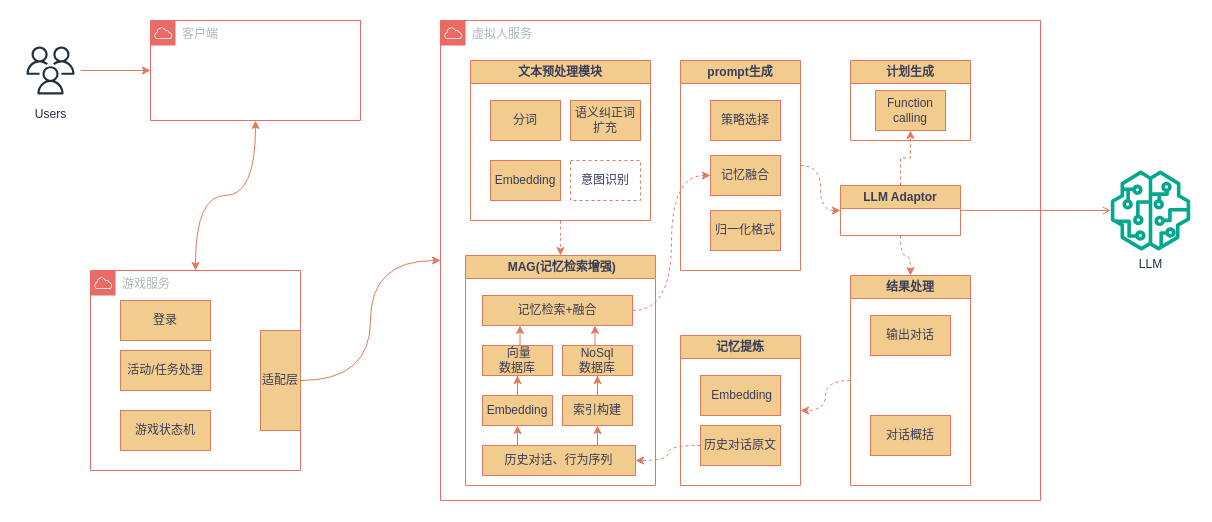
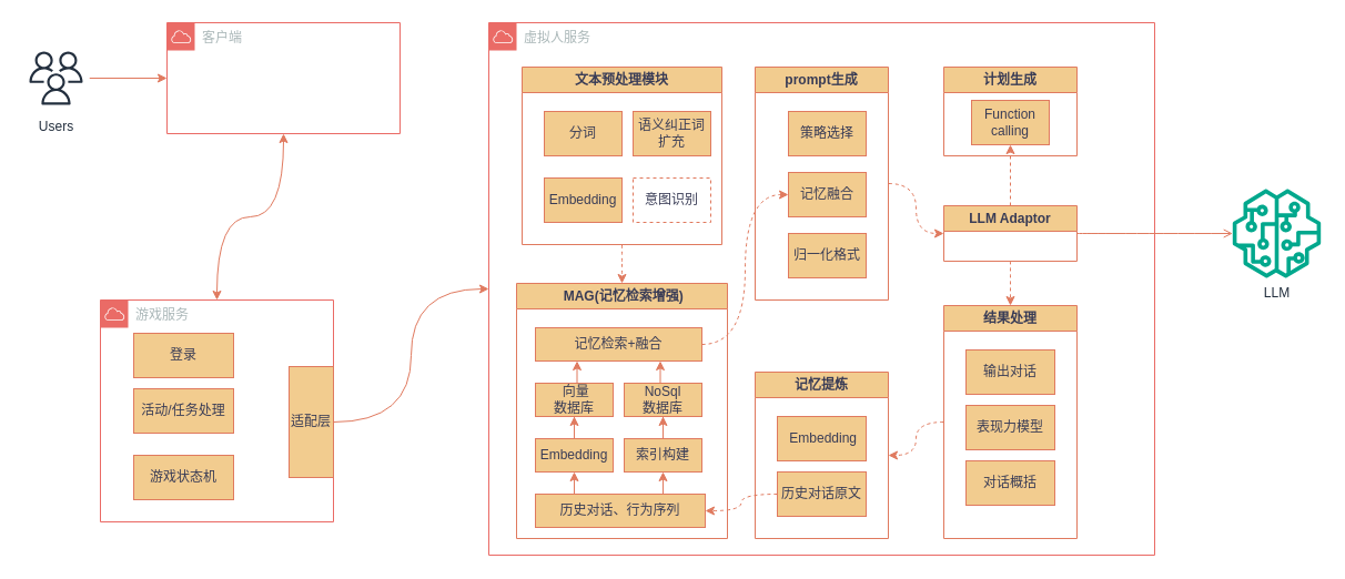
- <mxCell id="51" value="LLM Adaptor" style="swimlane;whiteSpace=wrap;html=1;strokeColor=#E07A5F;fontColor=#393C56;fillColor=#F2CC8F;" vertex="1" parent="1"><mxGeometry x="840" y="185" width="120" height="50" as="geometry"><mxRectangle x="610" y="880" width="120" height="30" as="alternateBounds" /></mxGeometry></mxCell>
+ <mxCell id="51" value="LLM Adaptor" style="swimlane;whiteSpace=wrap;html=1;strokeColor=#E07A5F;fontColor=#393C56;fillColor=#F2CC8F;" vertex="1" parent="1"><mxGeometry x="850" y="185" width="120" height="50" as="geometry"><mxRectangle x="610" y="880" width="120" height="30" as="alternateBounds" /></mxGeometry></mxCell>
+ <mxCell id="42" value="表现力模型" style="rounded=0;whiteSpace=wrap;html=1;strokeColor=#E07A5F;fontColor=#393C56;fillColor=#F2CC8F;" vertex="1" parent="40"><mxGeometry x="20" y="90" width="80" height="40" as="geometry" /></mxCell>
